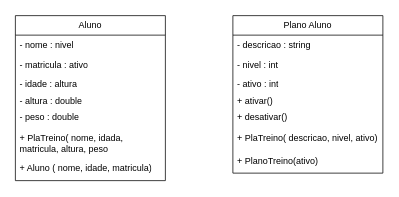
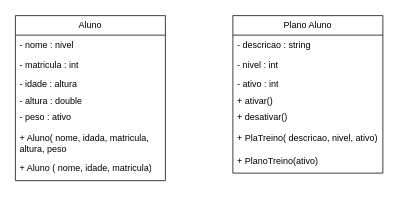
- <mxCell id="4" value="- matricula : ativo" style="text;strokeColor=none;fillColor=none;align=left;verticalAlign=top;spacingLeft=4;spacingRight=4;overflow=hidden;rotatable=0;points=[[0,0.5],[1,0.5]];portConstraint=eastwest;whiteSpace=wrap;html=1;fontFamily=Helvetica;fontSize=12;fontColor=default;fontStyle=0;horizontal=1;" vertex="1" parent="2"><mxGeometry y="52" width="200" height="26" as="geometry" /></mxCell>
+ <mxCell id="4" value="- matricula : int" style="text;strokeColor=none;fillColor=none;align=left;verticalAlign=top;spacingLeft=4;spacingRight=4;overflow=hidden;rotatable=0;points=[[0,0.5],[1,0.5]];portConstraint=eastwest;whiteSpace=wrap;html=1;fontFamily=Helvetica;fontSize=12;fontColor=default;fontStyle=0;horizontal=1;" vertex="1" parent="2"><mxGeometry y="52" width="200" height="26" as="geometry" /></mxCell>
- <mxCell id="7" value="- peso : double" style="text;strokeColor=none;fillColor=none;align=left;verticalAlign=top;spacingLeft=4;spacingRight=4;overflow=hidden;rotatable=0;points=[[0,0.5],[1,0.5]];portConstraint=eastwest;whiteSpace=wrap;html=1;fontFamily=Helvetica;fontSize=12;fontColor=default;fontStyle=0;horizontal=1;" vertex="1" parent="2"><mxGeometry y="122" width="200" height="28" as="geometry" /></mxCell>
+ <mxCell id="7" value="- peso : ativo" style="text;strokeColor=none;fillColor=none;align=left;verticalAlign=top;spacingLeft=4;spacingRight=4;overflow=hidden;rotatable=0;points=[[0,0.5],[1,0.5]];portConstraint=eastwest;whiteSpace=wrap;html=1;fontFamily=Helvetica;fontSize=12;fontColor=default;fontStyle=0;horizontal=1;" vertex="1" parent="2"><mxGeometry y="122" width="200" height="28" as="geometry" /></mxCell>
- <mxCell id="8" value="+ PlaTreino( nome, idada, matricula, altura, peso" style="text;strokeColor=none;fillColor=none;align=left;verticalAlign=top;spacingLeft=4;spacingRight=4;overflow=hidden;rotatable=0;points=[[0,0.5],[1,0.5]];portConstraint=eastwest;whiteSpace=wrap;html=1;fontFamily=Helvetica;fontSize=12;fontColor=default;fontStyle=0;horizontal=1;" vertex="1" parent="2"><mxGeometry y="150" width="200" height="40" as="geometry" /></mxCell>
+ <mxCell id="8" value="+ Aluno( nome, idada, matricula, altura, peso" style="text;strokeColor=none;fillColor=none;align=left;verticalAlign=top;spacingLeft=4;spacingRight=4;overflow=hidden;rotatable=0;points=[[0,0.5],[1,0.5]];portConstraint=eastwest;whiteSpace=wrap;html=1;fontFamily=Helvetica;fontSize=12;fontColor=default;fontStyle=0;horizontal=1;" vertex="1" parent="2"><mxGeometry y="150" width="200" height="40" as="geometry" /></mxCell>
